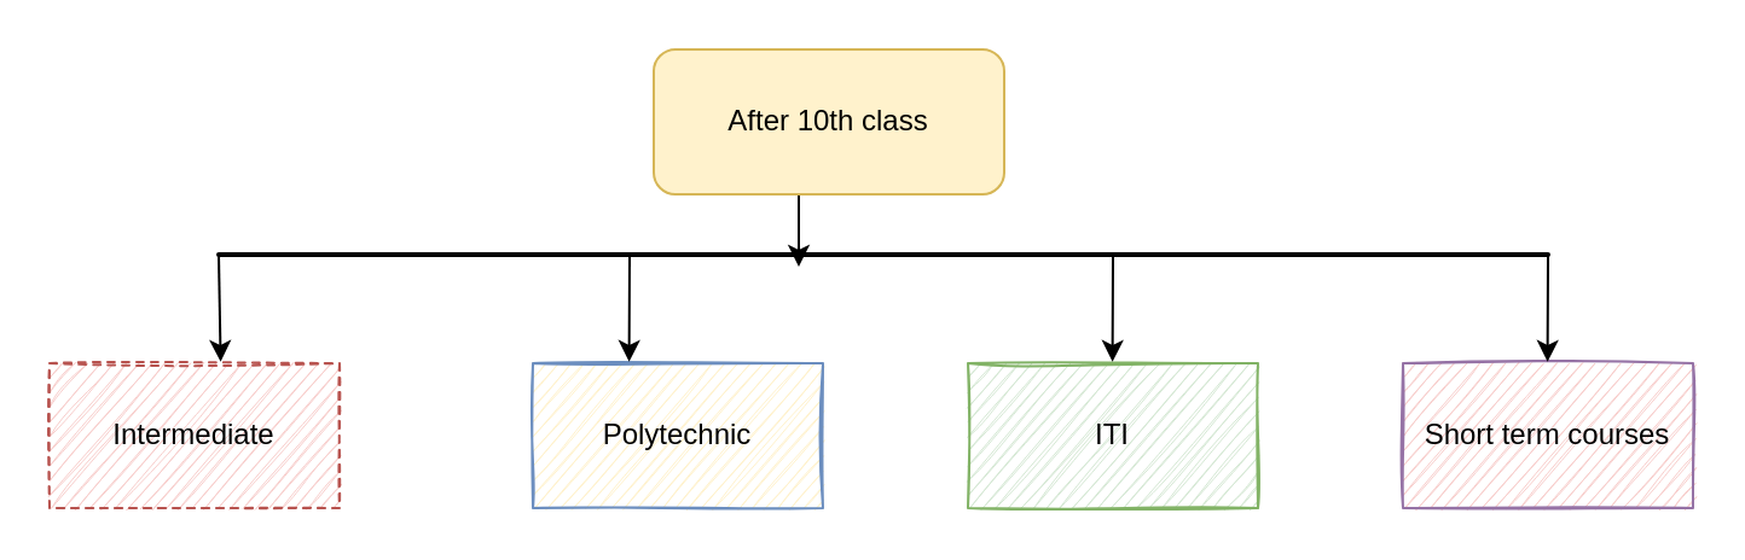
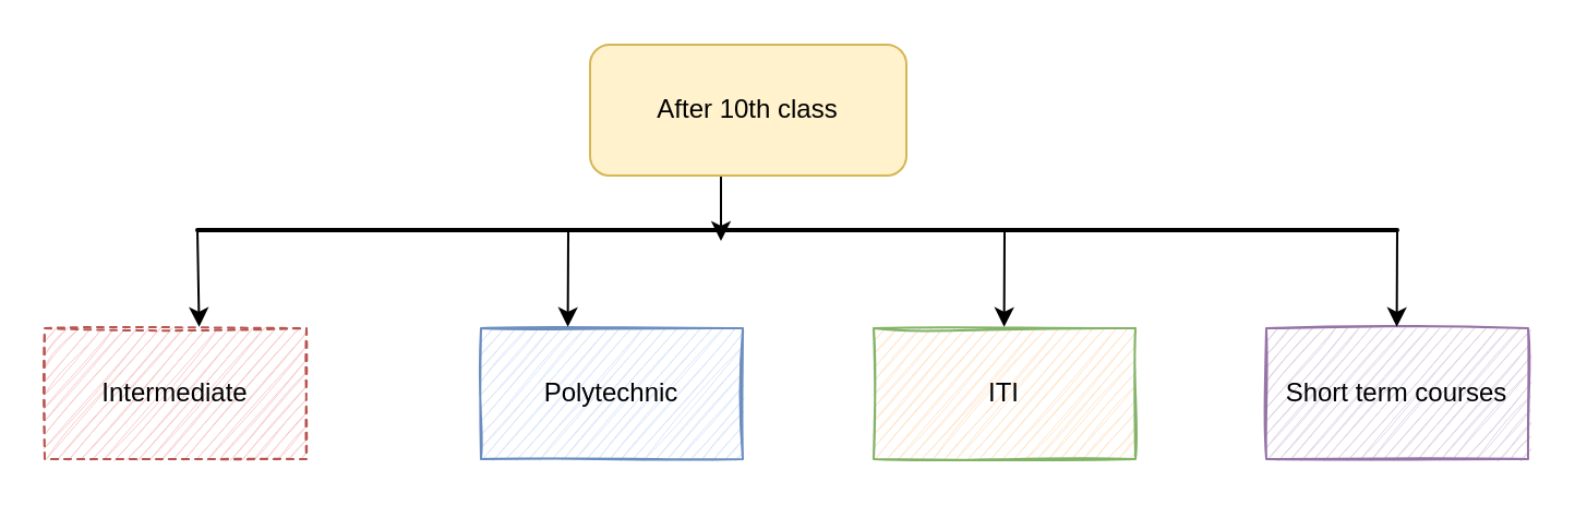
- <mxCell id="5" value="Polytechnic" style="rounded=0;whiteSpace=wrap;html=1;fillColor=#fff2cc;strokeColor=#6c8ebf;glass=0;shadow=0;sketch=1;" vertex="1" parent="1"><mxGeometry x="220" y="150" width="120" height="60" as="geometry" /></mxCell>
+ <mxCell id="5" value="Polytechnic" style="rounded=0;whiteSpace=wrap;html=1;fillColor=#dae8fc;strokeColor=#6c8ebf;glass=0;shadow=0;sketch=1;" vertex="1" parent="1"><mxGeometry x="220" y="150" width="120" height="60" as="geometry" /></mxCell>
- <mxCell id="6" value="&lt;span style=&quot;&quot;&gt;ITI&lt;/span&gt;" style="rounded=0;whiteSpace=wrap;html=1;shadow=0;glass=0;labelBackgroundColor=none;sketch=1;fillColor=#d5e8d4;strokeColor=#82b366;" vertex="1" parent="1"><mxGeometry x="400" y="150" width="120" height="60" as="geometry" /></mxCell>
+ <mxCell id="6" value="&lt;span style=&quot;&quot;&gt;ITI&lt;/span&gt;" style="rounded=0;whiteSpace=wrap;html=1;shadow=0;glass=0;labelBackgroundColor=none;sketch=1;fillColor=#ffe6cc;strokeColor=#82b366;" vertex="1" parent="1"><mxGeometry x="400" y="150" width="120" height="60" as="geometry" /></mxCell>
- <mxCell id="7" value="Short term courses" style="rounded=0;whiteSpace=wrap;html=1;shadow=0;glass=0;labelBackgroundColor=none;sketch=1;fillColor=#f8cecc;strokeColor=#9673a6;labelBorderColor=none;" vertex="1" parent="1"><mxGeometry x="580" y="150" width="120" height="60" as="geometry" /></mxCell>
+ <mxCell id="7" value="Short term courses" style="rounded=0;whiteSpace=wrap;html=1;shadow=0;glass=0;labelBackgroundColor=none;sketch=1;fillColor=#e1d5e7;strokeColor=#9673a6;labelBorderColor=none;" vertex="1" parent="1"><mxGeometry x="580" y="150" width="120" height="60" as="geometry" /></mxCell>
